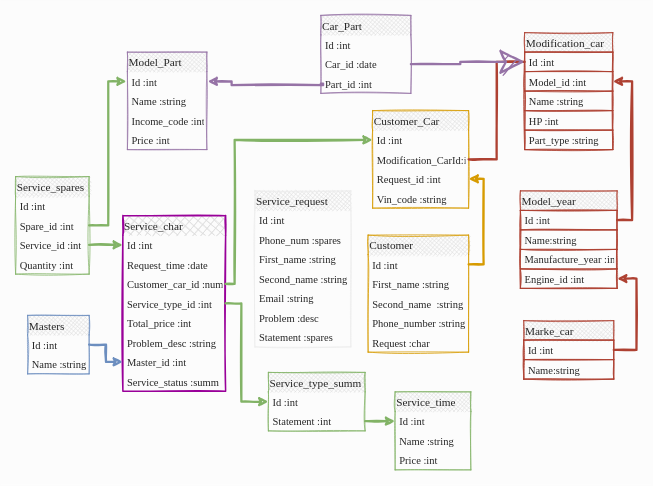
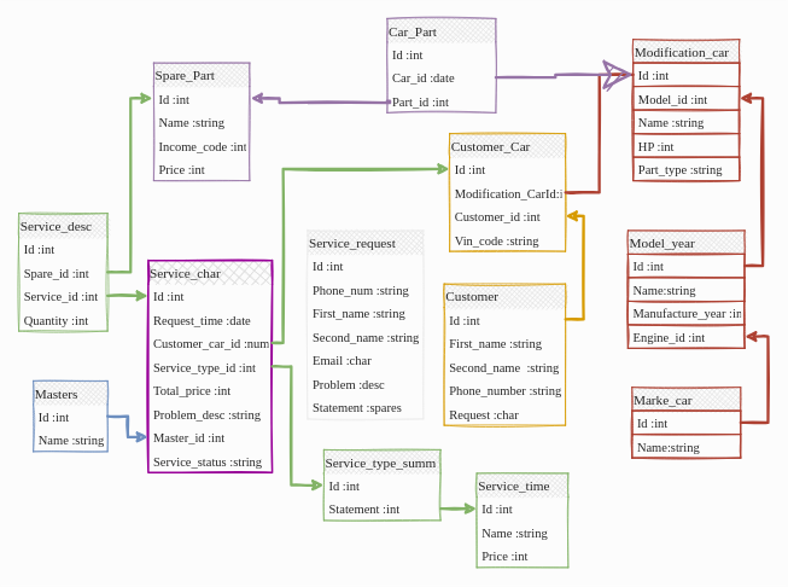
- <mxCell id="14" value="Model_Part" style="swimlane;fontStyle=0;childLayout=stackLayout;horizontal=1;startSize=26;fillColor=#DEDEDE;horizontalStack=0;resizeParent=1;resizeParentMax=0;resizeLast=0;collapsible=1;marginBottom=0;sketch=1;fontFamily=Patrick Hand;fontSource=https%3A%2F%2Ffonts.googleapis.com%2Fcss%3Ffamily%3DPatrick%2BHand;strokeColor=#9673a6;shadow=0;rounded=0;swimlaneLine=0;glass=0;labelBackgroundColor=none;labelBorderColor=none;fontColor=#262626;fontSize=15;verticalAlign=middle;align=left;swimlaneFillColor=none;gradientColor=none;fillStyle=cross-hatch;" parent="1" vertex="1"><mxGeometry x="169" y="69" width="106" height="130" as="geometry" /></mxCell>
+ <mxCell id="14" value="Spare_Part" style="swimlane;fontStyle=0;childLayout=stackLayout;horizontal=1;startSize=26;fillColor=#DEDEDE;horizontalStack=0;resizeParent=1;resizeParentMax=0;resizeLast=0;collapsible=1;marginBottom=0;sketch=1;fontFamily=Patrick Hand;fontSource=https%3A%2F%2Ffonts.googleapis.com%2Fcss%3Ffamily%3DPatrick%2BHand;strokeColor=#9673a6;shadow=0;rounded=0;swimlaneLine=0;glass=0;labelBackgroundColor=none;labelBorderColor=none;fontColor=#262626;fontSize=15;verticalAlign=middle;align=left;swimlaneFillColor=none;gradientColor=none;fillStyle=cross-hatch;" parent="1" vertex="1"><mxGeometry x="169" y="69" width="106" height="130" as="geometry" /></mxCell>
- <mxCell id="11" value="Request_id :int" style="text;strokeColor=none;fillColor=none;align=left;verticalAlign=middle;spacingLeft=4;spacingRight=4;overflow=hidden;rotatable=0;points=[[0,0.5],[1,0.5]];portConstraint=eastwest;fontFamily=Patrick Hand;fontSource=https%3A%2F%2Ffonts.googleapis.com%2Fcss%3Ffamily%3DPatrick%2BHand;fontColor=#262626;swimlaneLine=0;sketch=1;fontSize=14;horizontal=1;" parent="8" vertex="1"><mxGeometry y="78" width="128" height="26" as="geometry" /></mxCell>
+ <mxCell id="11" value="Customer_id :int" style="text;strokeColor=none;fillColor=none;align=left;verticalAlign=middle;spacingLeft=4;spacingRight=4;overflow=hidden;rotatable=0;points=[[0,0.5],[1,0.5]];portConstraint=eastwest;fontFamily=Patrick Hand;fontSource=https%3A%2F%2Ffonts.googleapis.com%2Fcss%3Ffamily%3DPatrick%2BHand;fontColor=#262626;swimlaneLine=0;sketch=1;fontSize=14;horizontal=1;" parent="8" vertex="1"><mxGeometry y="78" width="128" height="26" as="geometry" /></mxCell>
- <mxCell id="37" value="Service_spares" style="swimlane;fontStyle=0;childLayout=stackLayout;horizontal=1;startSize=26;fillColor=#DEDEDE;horizontalStack=0;resizeParent=1;resizeParentMax=0;resizeLast=0;collapsible=1;marginBottom=0;sketch=1;fontFamily=Patrick Hand;fontSource=https%3A%2F%2Ffonts.googleapis.com%2Fcss%3Ffamily%3DPatrick%2BHand;strokeColor=#82b366;shadow=0;rounded=0;swimlaneLine=0;glass=0;labelBackgroundColor=none;labelBorderColor=none;fontColor=#262626;fontSize=15;verticalAlign=middle;align=left;fillStyle=cross-hatch;" parent="1" vertex="1"><mxGeometry x="20" y="235" width="98" height="130" as="geometry" /></mxCell>
+ <mxCell id="37" value="Service_desc" style="swimlane;fontStyle=0;childLayout=stackLayout;horizontal=1;startSize=26;fillColor=#DEDEDE;horizontalStack=0;resizeParent=1;resizeParentMax=0;resizeLast=0;collapsible=1;marginBottom=0;sketch=1;fontFamily=Patrick Hand;fontSource=https%3A%2F%2Ffonts.googleapis.com%2Fcss%3Ffamily%3DPatrick%2BHand;strokeColor=#82b366;shadow=0;rounded=0;swimlaneLine=0;glass=0;labelBackgroundColor=none;labelBorderColor=none;fontColor=#262626;fontSize=15;verticalAlign=middle;align=left;fillStyle=cross-hatch;" parent="1" vertex="1"><mxGeometry x="20" y="235" width="98" height="130" as="geometry" /></mxCell>
- <mxCell id="46" value="Phone_num :spares" style="text;strokeColor=none;fillColor=none;align=left;verticalAlign=middle;spacingLeft=4;spacingRight=4;overflow=hidden;rotatable=0;points=[[0,0.5],[1,0.5]];portConstraint=eastwest;fontFamily=Patrick Hand;fontSource=https%3A%2F%2Ffonts.googleapis.com%2Fcss%3Ffamily%3DPatrick%2BHand;fontColor=#262626;swimlaneLine=0;sketch=1;fontSize=14;horizontal=1;" parent="44" vertex="1"><mxGeometry y="52" width="128" height="26" as="geometry" /></mxCell>
+ <mxCell id="46" value="Phone_num :string" style="text;strokeColor=none;fillColor=none;align=left;verticalAlign=middle;spacingLeft=4;spacingRight=4;overflow=hidden;rotatable=0;points=[[0,0.5],[1,0.5]];portConstraint=eastwest;fontFamily=Patrick Hand;fontSource=https%3A%2F%2Ffonts.googleapis.com%2Fcss%3Ffamily%3DPatrick%2BHand;fontColor=#262626;swimlaneLine=0;sketch=1;fontSize=14;horizontal=1;" parent="44" vertex="1"><mxGeometry y="52" width="128" height="26" as="geometry" /></mxCell>
- <mxCell id="49" value="Email :string" style="text;strokeColor=none;fillColor=none;align=left;verticalAlign=middle;spacingLeft=4;spacingRight=4;overflow=hidden;rotatable=0;points=[[0,0.5],[1,0.5]];portConstraint=eastwest;fontFamily=Patrick Hand;fontSource=https%3A%2F%2Ffonts.googleapis.com%2Fcss%3Ffamily%3DPatrick%2BHand;fontColor=#262626;swimlaneLine=0;sketch=1;fontSize=14;horizontal=1;" parent="44" vertex="1"><mxGeometry y="130" width="128" height="26" as="geometry" /></mxCell>
+ <mxCell id="49" value="Email :char" style="text;strokeColor=none;fillColor=none;align=left;verticalAlign=middle;spacingLeft=4;spacingRight=4;overflow=hidden;rotatable=0;points=[[0,0.5],[1,0.5]];portConstraint=eastwest;fontFamily=Patrick Hand;fontSource=https%3A%2F%2Ffonts.googleapis.com%2Fcss%3Ffamily%3DPatrick%2BHand;fontColor=#262626;swimlaneLine=0;sketch=1;fontSize=14;horizontal=1;" parent="44" vertex="1"><mxGeometry y="130" width="128" height="26" as="geometry" /></mxCell>
- <mxCell id="35" value="Service_status :summ" style="text;strokeColor=none;fillColor=none;align=left;verticalAlign=middle;spacingLeft=4;spacingRight=4;overflow=hidden;rotatable=0;points=[[0,0.5],[1,0.5]];portConstraint=eastwest;fontFamily=Patrick Hand;fontSource=https%3A%2F%2Ffonts.googleapis.com%2Fcss%3Ffamily%3DPatrick%2BHand;fontColor=#262626;swimlaneLine=0;sketch=1;fontSize=14;horizontal=1;" parent="27" vertex="1"><mxGeometry y="208" width="137" height="26" as="geometry" /></mxCell>
+ <mxCell id="35" value="Service_status :string" style="text;strokeColor=none;fillColor=none;align=left;verticalAlign=middle;spacingLeft=4;spacingRight=4;overflow=hidden;rotatable=0;points=[[0,0.5],[1,0.5]];portConstraint=eastwest;fontFamily=Patrick Hand;fontSource=https%3A%2F%2Ffonts.googleapis.com%2Fcss%3Ffamily%3DPatrick%2BHand;fontColor=#262626;swimlaneLine=0;sketch=1;fontSize=14;horizontal=1;" parent="27" vertex="1"><mxGeometry y="208" width="137" height="26" as="geometry" /></mxCell>
